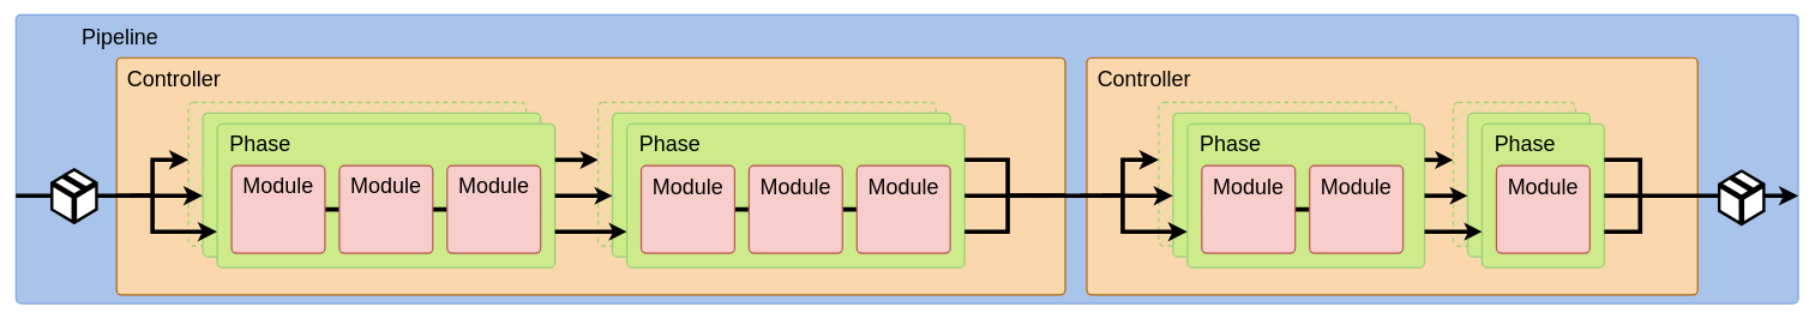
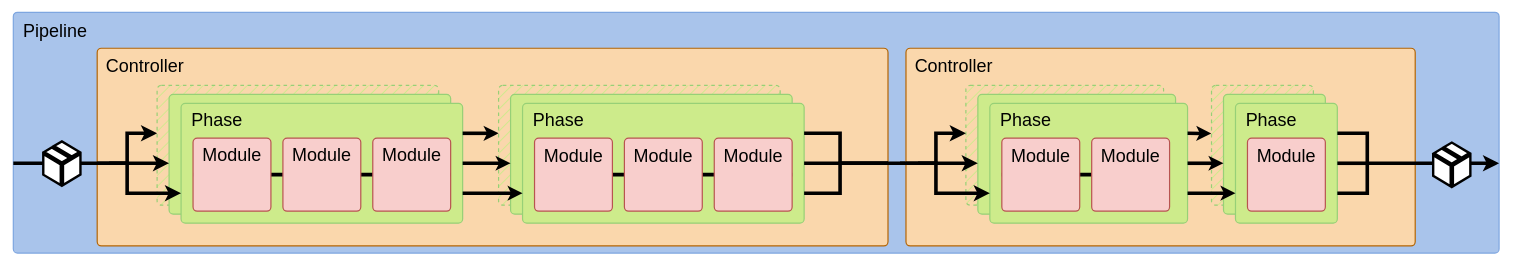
- <mxCell id="47" value="&lt;font style=&quot;font-size: 30px;&quot;&gt;Pipeline&lt;/font&gt;" style="text;html=1;align=center;verticalAlign=middle;whiteSpace=wrap;rounded=0;fontColor=#000000;" parent="1" vertex="1"><mxGeometry x="105" y="30" width="120" height="39" as="geometry" /></mxCell>
+ <mxCell id="47" value="&lt;font style=&quot;font-size: 30px;&quot;&gt;Pipeline&lt;/font&gt;" style="text;html=1;align=center;verticalAlign=middle;whiteSpace=wrap;rounded=0;fontColor=#000000;" parent="1" vertex="1"><mxGeometry x="30" y="30" width="120" height="39" as="geometry" /></mxCell>
